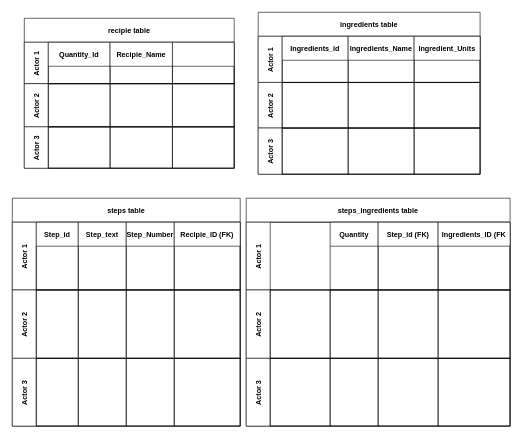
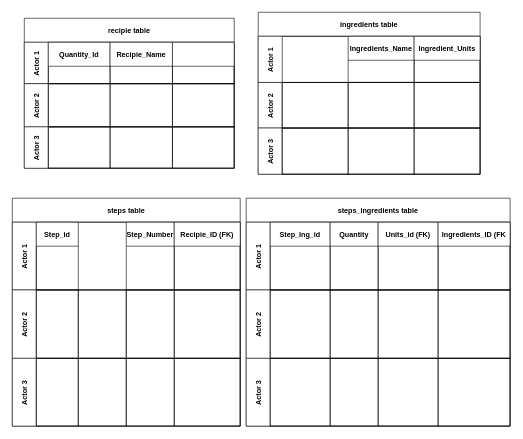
- <mxCell id="4" value="Ingredients_id" style="swimlane;connectable=0;startSize=40;collapsible=0;recursiveResize=0;expand=0;pointerEvents=0;" vertex="1" parent="3"><mxGeometry x="40" width="110" height="77" as="geometry" /></mxCell>
- <mxCell id="48" value="Step_id (FK)" style="swimlane;connectable=0;startSize=40;collapsible=0;recursiveResize=0;expand=0;pointerEvents=0;" vertex="1" parent="45"><mxGeometry x="220" width="100" height="113" as="geometry" /></mxCell>
+ <mxCell id="48" value="Units_id (FK)" style="swimlane;connectable=0;startSize=40;collapsible=0;recursiveResize=0;expand=0;pointerEvents=0;" vertex="1" parent="45"><mxGeometry x="220" width="100" height="113" as="geometry" /></mxCell>
- <mxCell id="31" value="Step_text" style="swimlane;connectable=0;startSize=40;collapsible=0;recursiveResize=0;expand=0;pointerEvents=0;" vertex="1" parent="29"><mxGeometry x="110" width="80" height="113" as="geometry" /></mxCell>
+ <mxCell id="46" value="Step_Ing_id" style="swimlane;connectable=0;startSize=40;collapsible=0;recursiveResize=0;expand=0;pointerEvents=0;" vertex="1" parent="45"><mxGeometry x="40" width="100" height="113" as="geometry" /></mxCell>
